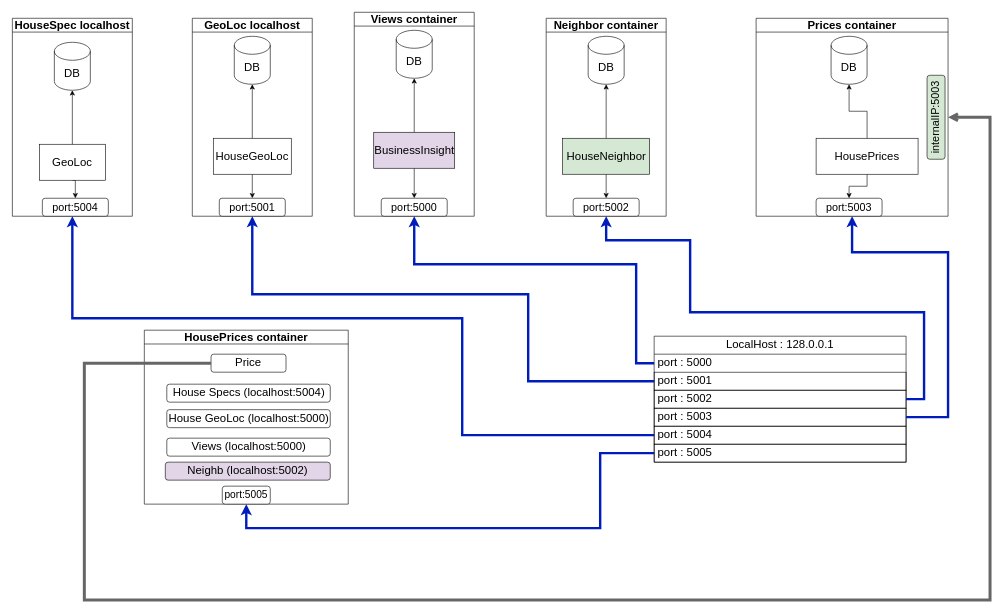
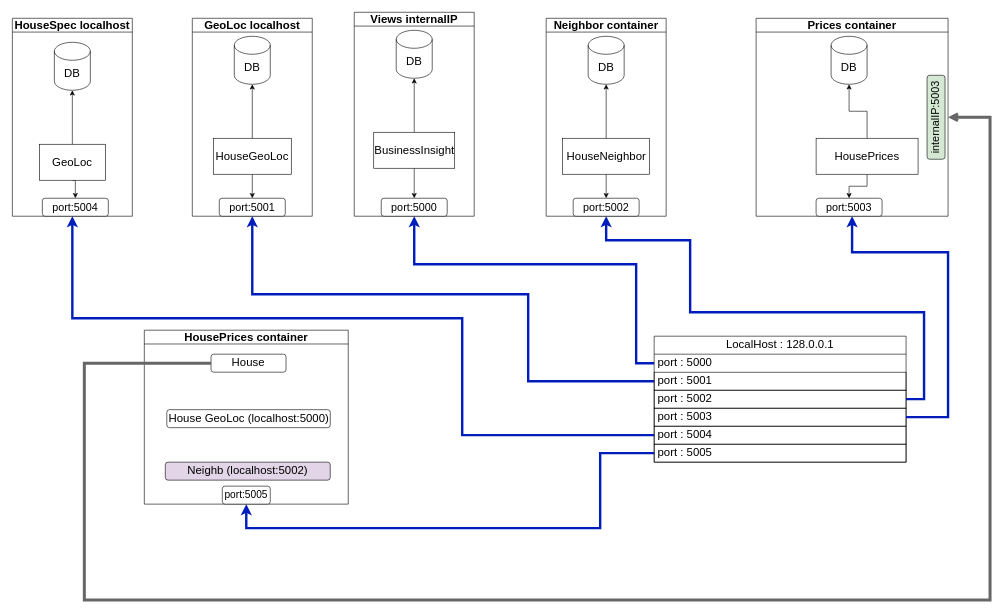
- <mxCell id="21" value="Views container" style="swimlane;whiteSpace=wrap;html=1;fontSize=19;" vertex="1" parent="1"><mxGeometry x="590" y="20" width="200" height="340" as="geometry" /></mxCell>
+ <mxCell id="21" value="Views internalIP" style="swimlane;whiteSpace=wrap;html=1;fontSize=19;" vertex="1" parent="1"><mxGeometry x="590" y="20" width="200" height="340" as="geometry" /></mxCell>
- <mxCell id="23" value="BusinessInsight" style="rounded=0;whiteSpace=wrap;html=1;fontSize=19;fillColor=#e1d5e7;" parent="21" vertex="1"><mxGeometry x="32.5" y="200" width="135" height="60" as="geometry" /></mxCell>
+ <mxCell id="23" value="BusinessInsight" style="rounded=0;whiteSpace=wrap;html=1;fontSize=19;" parent="21" vertex="1"><mxGeometry x="32.5" y="200" width="135" height="60" as="geometry" /></mxCell>
- <mxCell id="29" value="HouseNeighbor" style="rounded=0;whiteSpace=wrap;html=1;fontSize=19;fillColor=#d5e8d4;" parent="27" vertex="1"><mxGeometry x="27.5" y="200" width="145" height="60" as="geometry" /></mxCell>
+ <mxCell id="29" value="HouseNeighbor" style="rounded=0;whiteSpace=wrap;html=1;fontSize=19;" parent="27" vertex="1"><mxGeometry x="27.5" y="200" width="145" height="60" as="geometry" /></mxCell>
- <mxCell id="9" value="Price" style="rounded=1;whiteSpace=wrap;html=1;fontSize=19;" vertex="1" parent="8"><mxGeometry x="111.25" y="40" width="125" height="30" as="geometry" /></mxCell>
+ <mxCell id="9" value="House" style="rounded=1;whiteSpace=wrap;html=1;fontSize=19;" vertex="1" parent="8"><mxGeometry x="111.25" y="40" width="125" height="30" as="geometry" /></mxCell>
- <mxCell id="10" value="House Specs (localhost:5004)" style="rounded=1;whiteSpace=wrap;html=1;fontSize=19;" vertex="1" parent="8"><mxGeometry x="37.5" y="90" width="272.5" height="30" as="geometry" /></mxCell>
- <mxCell id="13" value="Views (localhost:5000)" style="rounded=1;whiteSpace=wrap;html=1;fontSize=19;" vertex="1" parent="8"><mxGeometry x="37.5" y="180" width="272.5" height="30" as="geometry" /></mxCell>
